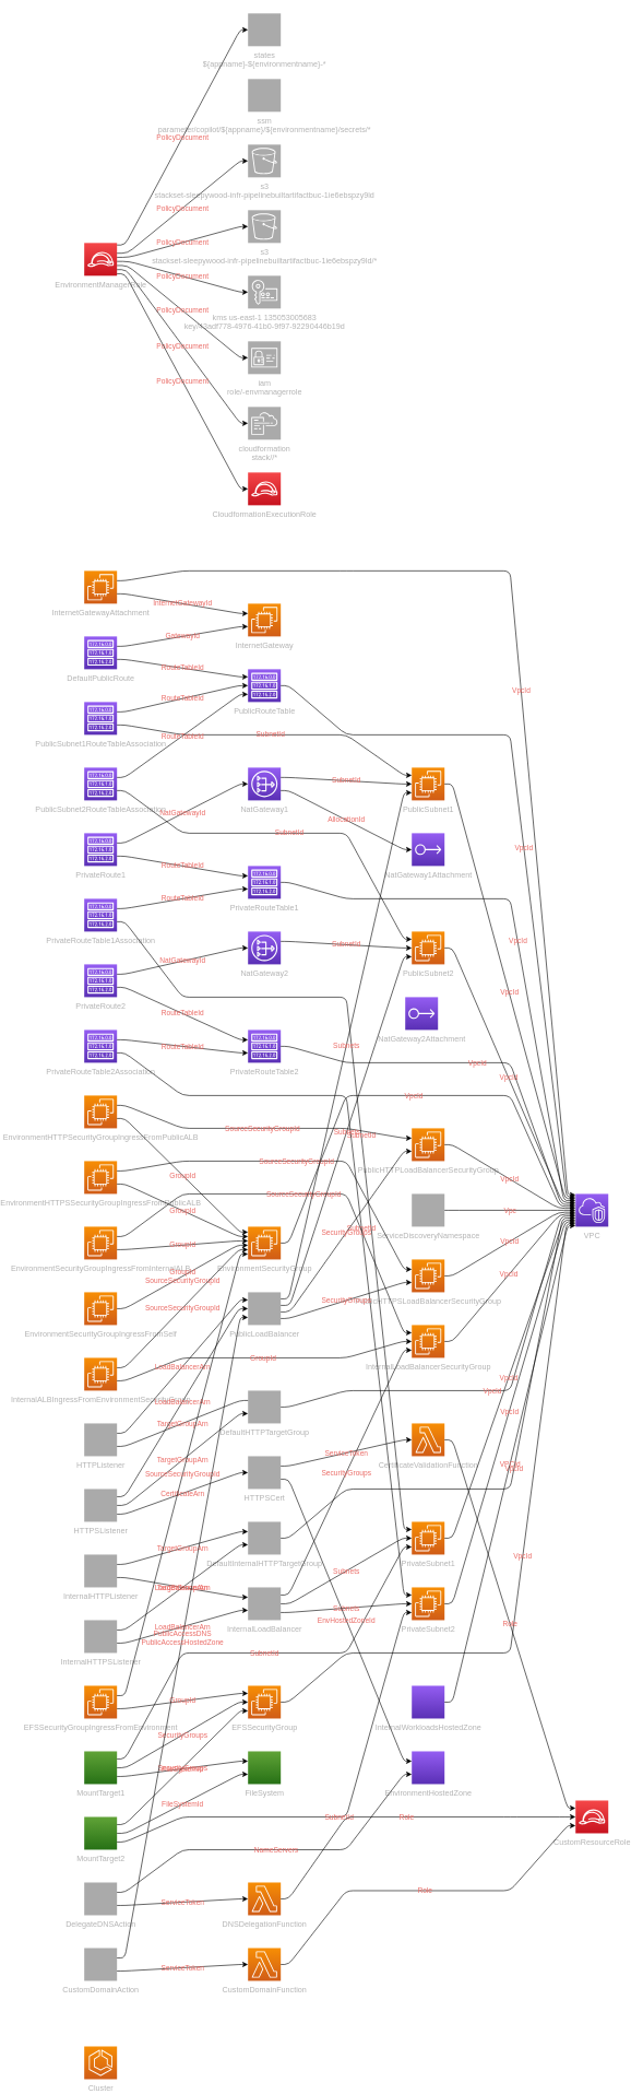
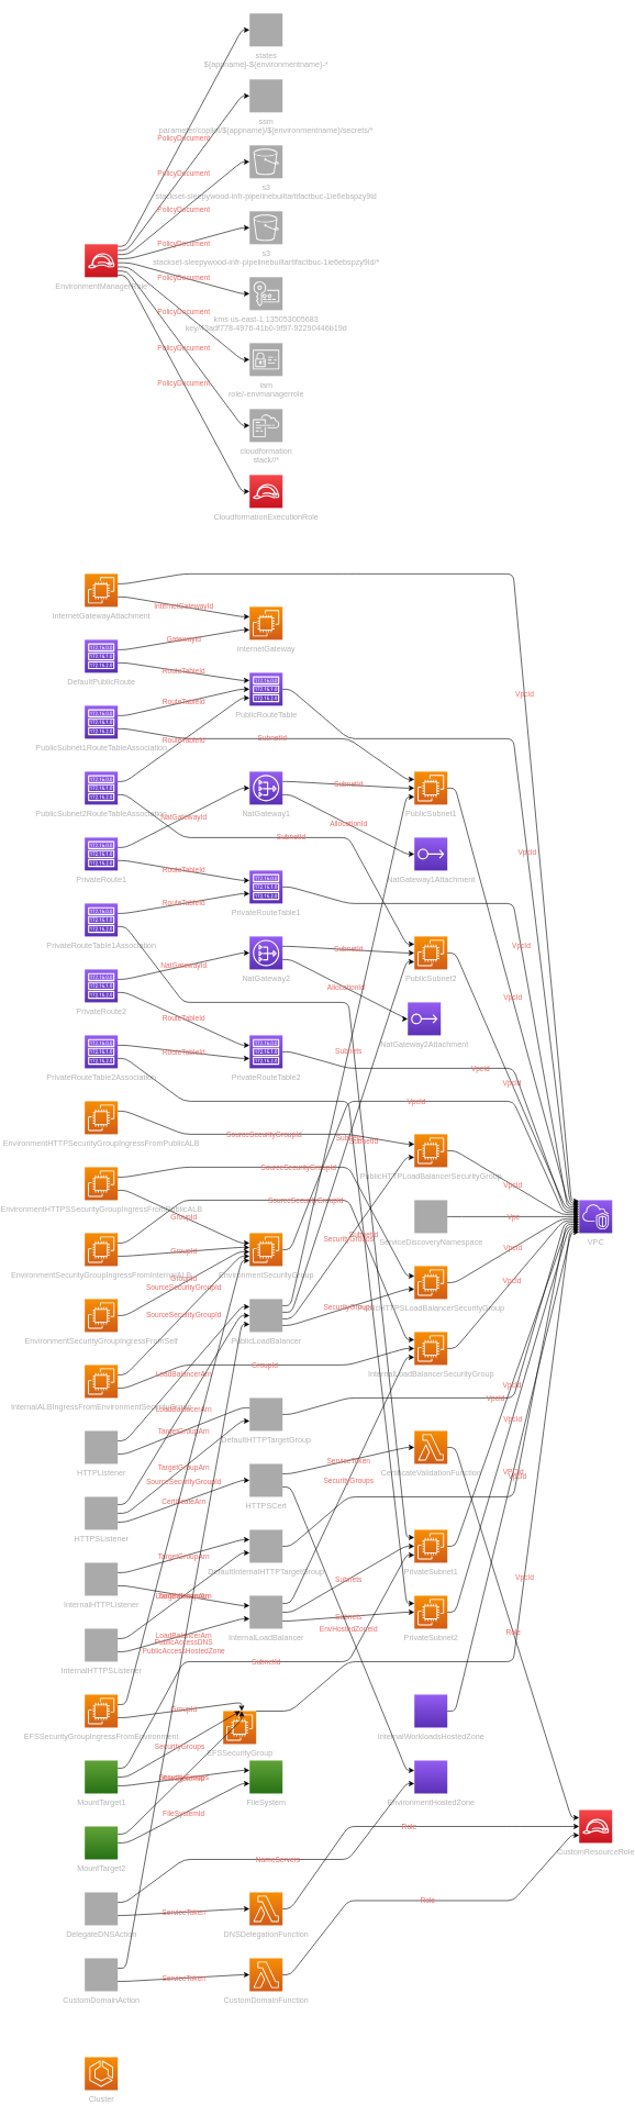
+ <mxCell id="66" value="PolicyDocument" style="edgeStyle=orthogonalEdgeStyle;rounded=1;orthogonalLoop=1;jettySize=auto;html=1;labelBackgroundColor=none;fontColor=#EA6B66;noEdgeStyle=1;orthogonal=1;" edge="1" parent="1" source="3" target="59"><mxGeometry relative="1" as="geometry"><Array as="points"><mxPoint x="84" y="379.375" /><mxPoint x="258" y="145" /></Array></mxGeometry></mxCell>
+ <mxCell id="94" value="AllocationId" style="edgeStyle=orthogonalEdgeStyle;rounded=1;orthogonalLoop=1;jettySize=auto;html=1;labelBackgroundColor=none;fontColor=#EA6B66;noEdgeStyle=1;orthogonal=1;" edge="1" parent="1" source="21" target="20"><mxGeometry relative="1" as="geometry"><Array as="points"><mxPoint x="332" y="1455" /><mxPoint x="508" y="1545" /></Array></mxGeometry></mxCell>
- <mxCell id="105" value="GroupId" style="edgeStyle=orthogonalEdgeStyle;rounded=1;orthogonalLoop=1;jettySize=auto;html=1;labelBackgroundColor=none;fontColor=#EA6B66;noEdgeStyle=1;orthogonal=1;" edge="1" parent="1" source="31" target="30"><mxGeometry relative="1" as="geometry"><Array as="points"><mxPoint x="82" y="1705" /><mxPoint x="258" y="1878.333" /></Array></mxGeometry></mxCell>
- <mxCell id="46" value="EFSSecurityGroup" style="outlineConnect=0;fontColor=#B3B3B3;gradientColor=#F78E04;gradientDirection=north;fillColor=#D05C17;strokeColor=#ffffff;dashed=0;verticalLabelPosition=bottom;verticalAlign=top;align=center;html=1;fontSize=12;fontStyle=0;aspect=fixed;shape=mxgraph.aws4.resourceIcon;resIcon=mxgraph.aws4.ec2;" vertex="1" parent="1"><mxGeometry x="270" y="2570" width="50" height="50" as="geometry" /></mxCell>
+ <mxCell id="46" value="EFSSecurityGroup" style="outlineConnect=0;fontColor=#B3B3B3;gradientColor=#F78E04;gradientDirection=north;fillColor=#D05C17;strokeColor=#ffffff;dashed=0;verticalLabelPosition=bottom;verticalAlign=top;align=center;html=1;fontSize=12;fontStyle=0;aspect=fixed;shape=mxgraph.aws4.resourceIcon;resIcon=mxgraph.aws4.ec2;" vertex="1" parent="1"><mxGeometry x="230" y="2595" width="50" height="50" as="geometry" /></mxCell>
- <mxCell id="140" value="SubnetId" style="edgeStyle=orthogonalEdgeStyle;rounded=1;orthogonalLoop=1;jettySize=auto;html=1;labelBackgroundColor=none;fontColor=#EA6B66;noEdgeStyle=1;orthogonal=1;" edge="1" parent="1" source="49" target="12"><mxGeometry relative="1" as="geometry"><Array as="points"><mxPoint x="82" y="2808.333" /><mxPoint x="170" y="2770" /><mxPoint x="420" y="2770" /><mxPoint x="508" y="2458.333" /></Array></mxGeometry></mxCell>
